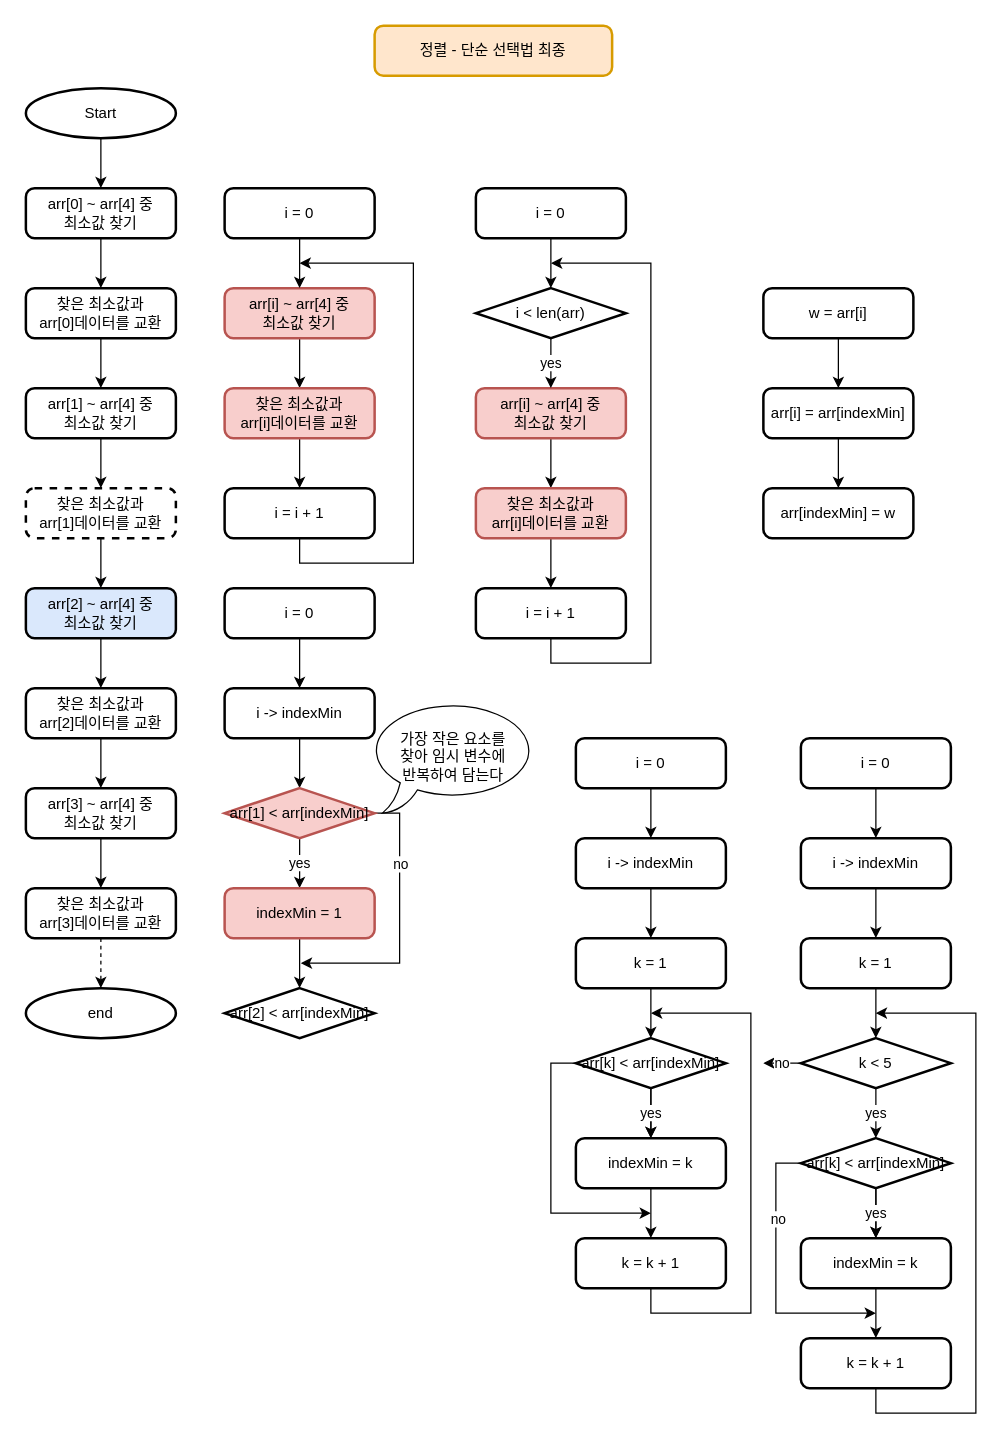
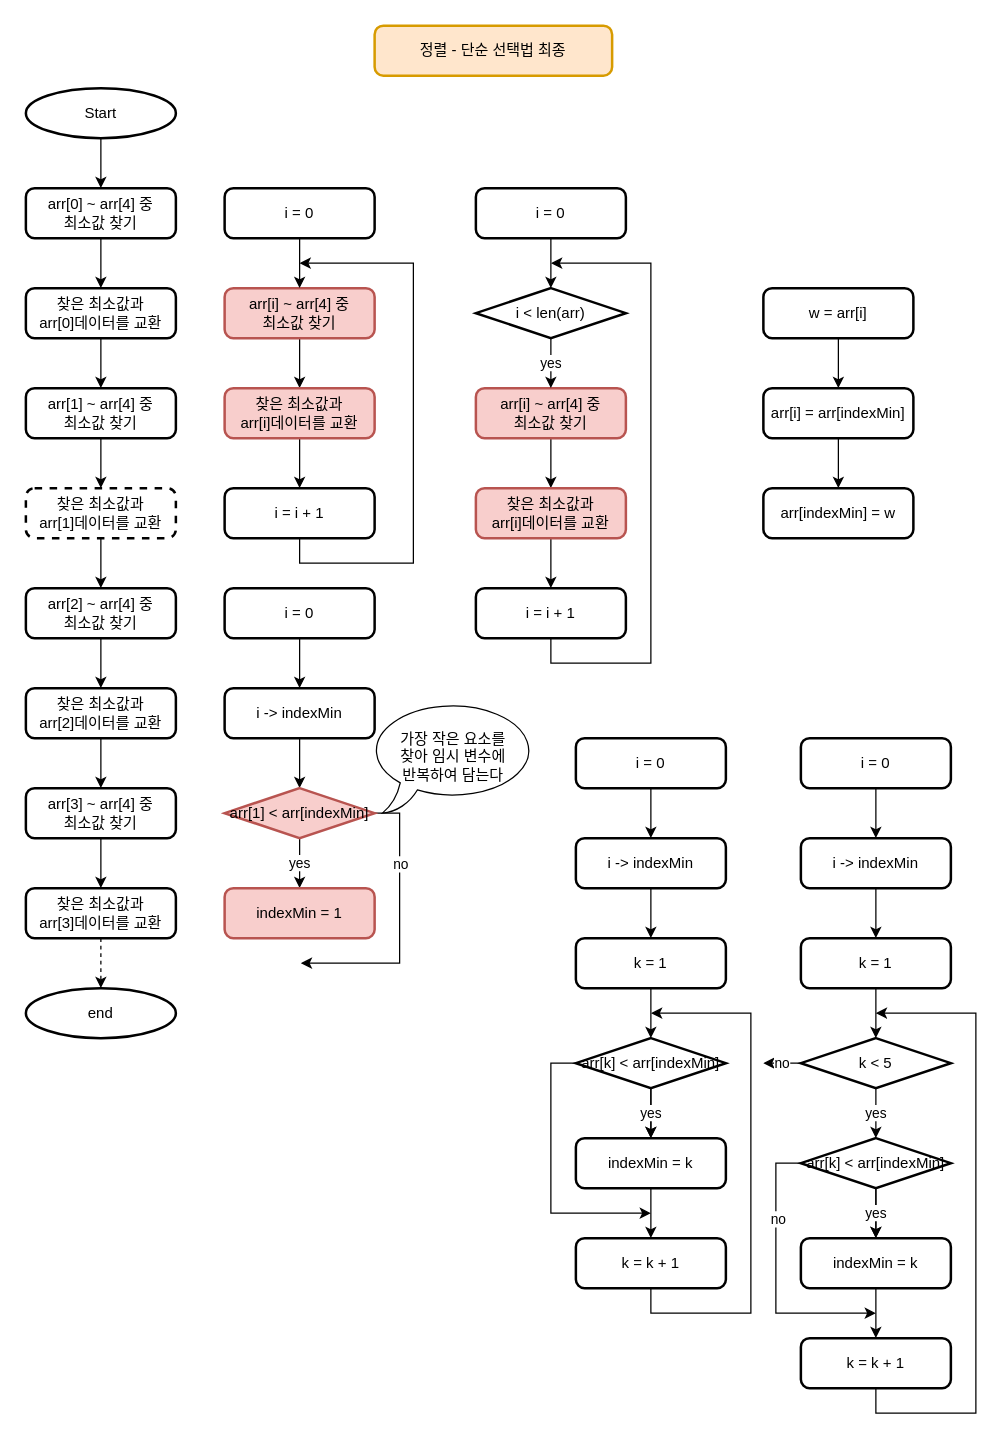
- <mxCell id="14" value="arr[2] ~ arr[4] 중&lt;br&gt;최소값 찾기" style="rounded=1;whiteSpace=wrap;html=1;absoluteArcSize=1;arcSize=14;strokeWidth=2;fillColor=#dae8fc;" vertex="1" parent="1"><mxGeometry x="20" y="470" width="120" height="40" as="geometry" /></mxCell>
+ <mxCell id="14" value="arr[2] ~ arr[4] 중&lt;br&gt;최소값 찾기" style="rounded=1;whiteSpace=wrap;html=1;absoluteArcSize=1;arcSize=14;strokeWidth=2;" vertex="1" parent="1"><mxGeometry x="20" y="470" width="120" height="40" as="geometry" /></mxCell>
- <mxCell id="46" value="" style="edgeStyle=orthogonalEdgeStyle;rounded=0;orthogonalLoop=1;jettySize=auto;html=1;" edge="1" parent="1" source="47" target="48"><mxGeometry relative="1" as="geometry" /></mxCell>
- <mxCell id="48" value="arr[2] &amp;lt; arr[indexMin]" style="strokeWidth=2;html=1;shape=mxgraph.flowchart.decision;whiteSpace=wrap;" vertex="1" parent="1"><mxGeometry x="179" y="790" width="120" height="40" as="geometry" /></mxCell>
